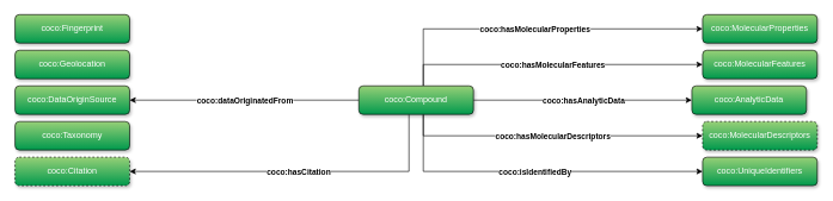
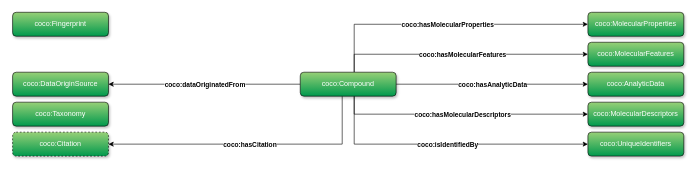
- <mxCell id="25" value="coco:Geolocation" style="rounded=1;whiteSpace=wrap;html=1;shadow=1;glass=0;labelBackgroundColor=none;labelBorderColor=none;sketch=0;fontFamily=Helvetica;fontSize=12;fontColor=#FFFFFF;fillColor=#97D077;gradientColor=#00994D;" vertex="1" parent="1"><mxGeometry x="20" y="70" width="160" height="40" as="geometry" /></mxCell>
- <mxCell id="17" value="&lt;div&gt;coco:AnalyticData&lt;/div&gt;" style="rounded=1;whiteSpace=wrap;html=1;shadow=1;glass=0;labelBackgroundColor=none;labelBorderColor=none;sketch=0;fontFamily=Helvetica;fontSize=12;fontColor=#FFFFFF;fillColor=#97D077;gradientColor=#00994D;" vertex="1" parent="1"><mxGeometry x="965" y="120" width="160" height="40" as="geometry" /></mxCell>
+ <mxCell id="17" value="&lt;div&gt;coco:AnalyticData&lt;/div&gt;" style="rounded=1;whiteSpace=wrap;html=1;shadow=1;glass=0;labelBackgroundColor=none;labelBorderColor=none;sketch=0;fontFamily=Helvetica;fontSize=12;fontColor=#FFFFFF;fillColor=#97D077;gradientColor=#00994D;" vertex="1" parent="1"><mxGeometry x="980" y="120" width="160" height="40" as="geometry" /></mxCell>
- <mxCell id="20" value="coco:MolecularDescriptors" style="rounded=1;whiteSpace=wrap;html=1;shadow=1;glass=0;labelBackgroundColor=none;labelBorderColor=none;sketch=0;fontFamily=Helvetica;fontSize=12;fontColor=#FFFFFF;fillColor=#97D077;gradientColor=#00994D;dashed=1;" vertex="1" parent="1"><mxGeometry x="980" y="170" width="160" height="40" as="geometry" /></mxCell>
+ <mxCell id="20" value="coco:MolecularDescriptors" style="rounded=1;whiteSpace=wrap;html=1;shadow=1;glass=0;labelBackgroundColor=none;labelBorderColor=none;sketch=0;fontFamily=Helvetica;fontSize=12;fontColor=#FFFFFF;fillColor=#97D077;gradientColor=#00994D;" vertex="1" parent="1"><mxGeometry x="980" y="170" width="160" height="40" as="geometry" /></mxCell>
